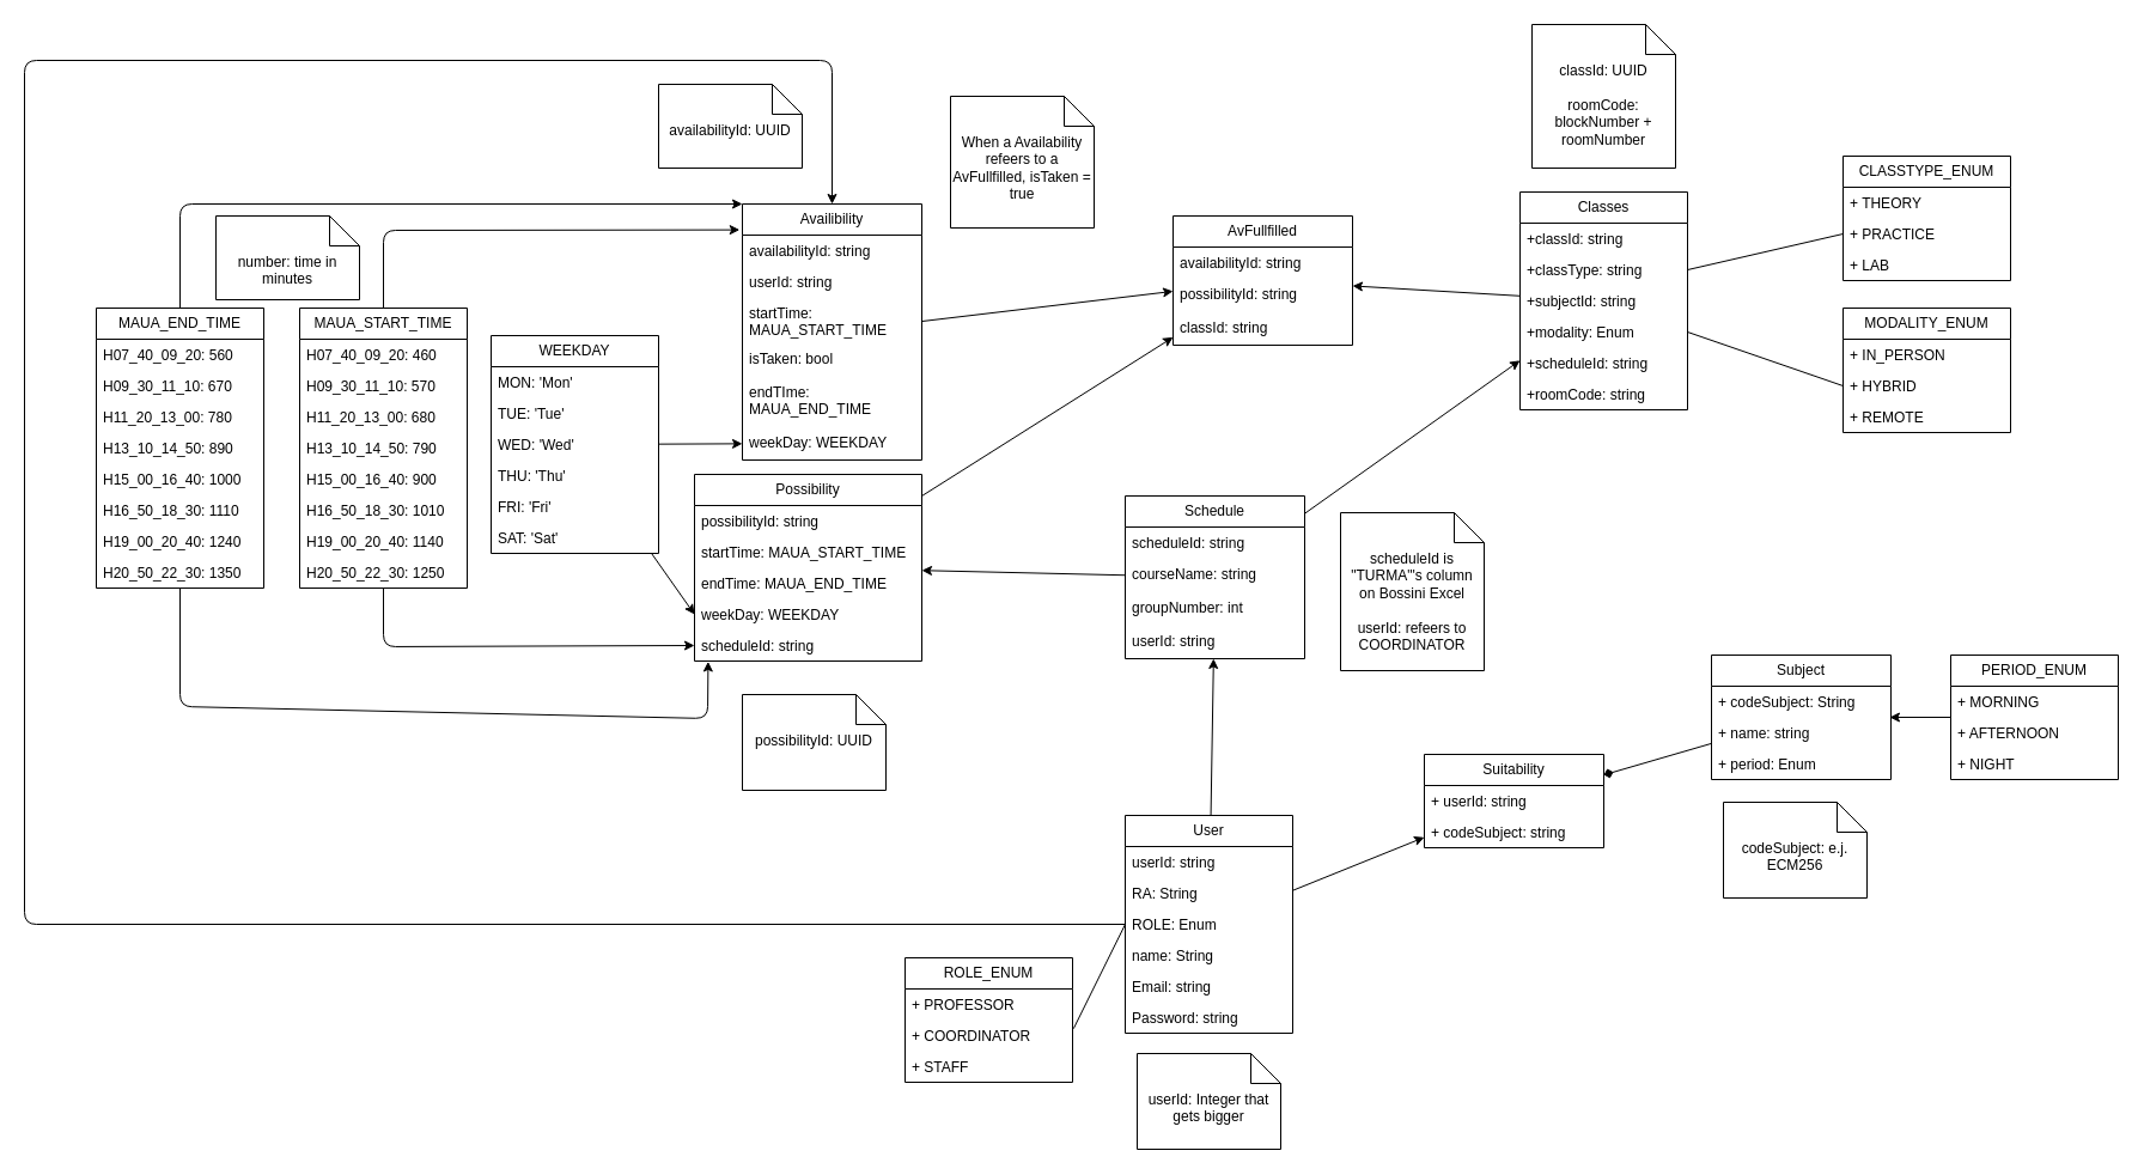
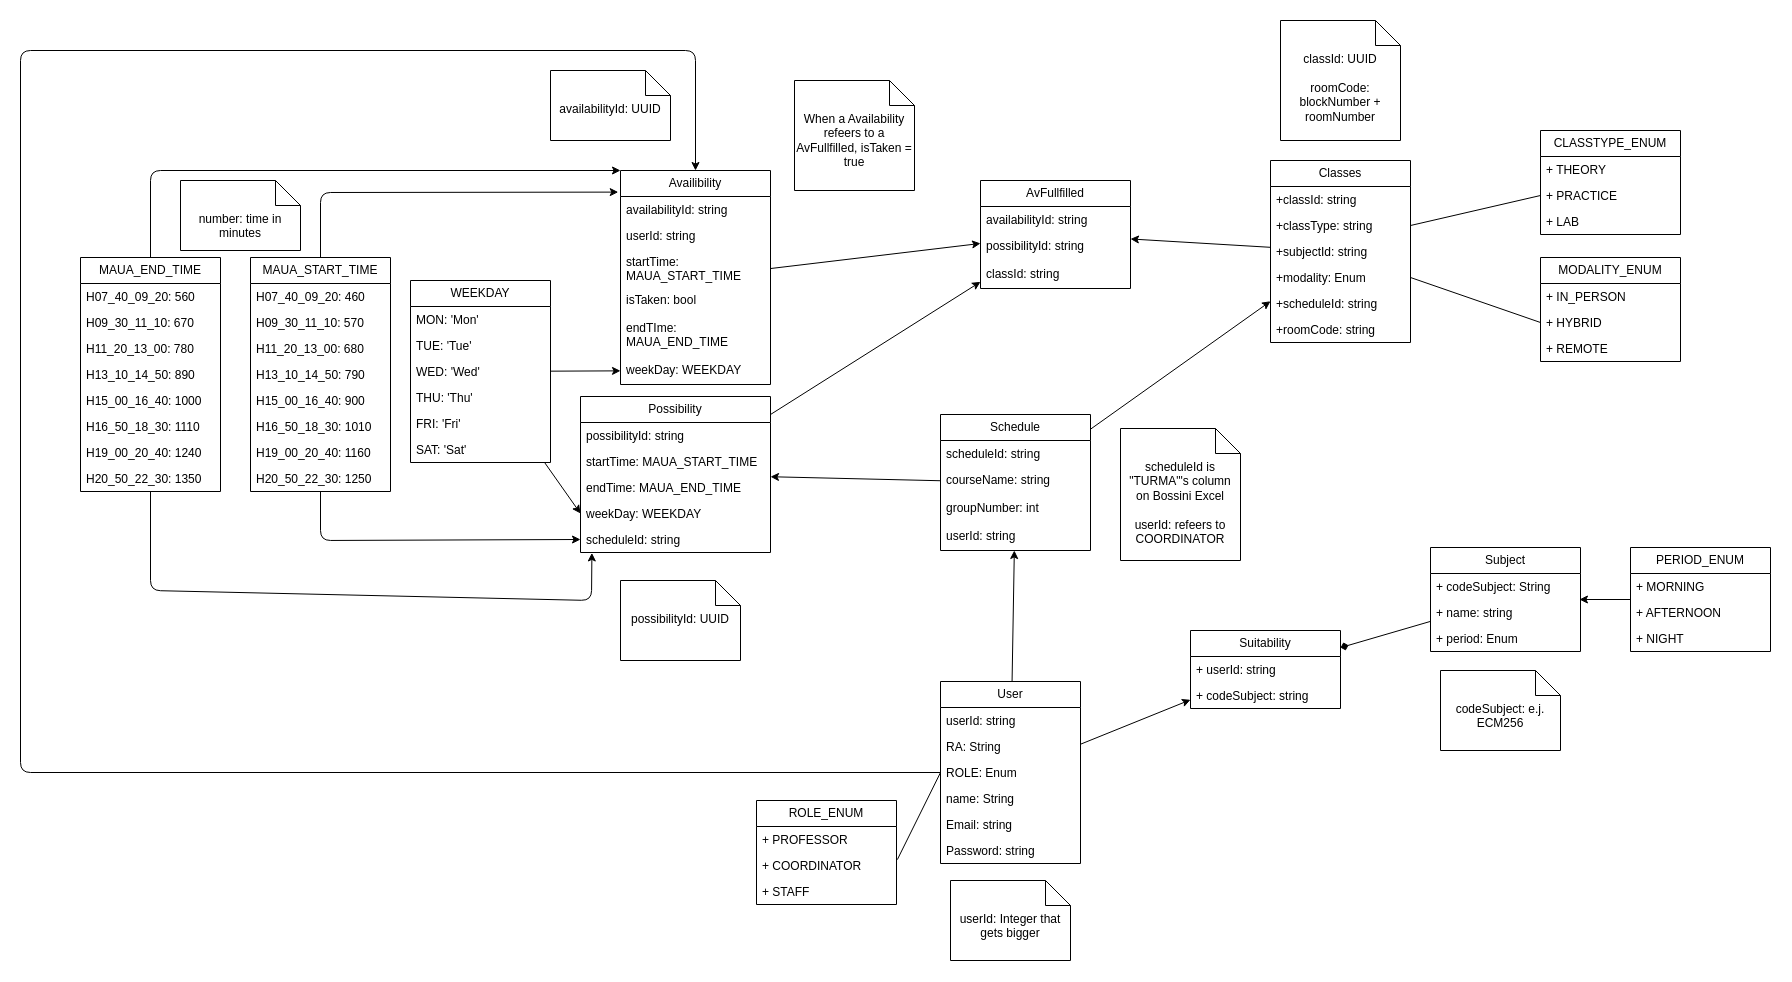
- <mxCell id="98" value="H19_00_20_40: 1140" style="text;strokeColor=none;fillColor=none;align=left;verticalAlign=top;spacingLeft=4;spacingRight=4;overflow=hidden;rotatable=0;points=[[0,0.5],[1,0.5]];portConstraint=eastwest;whiteSpace=wrap;html=1;" vertex="1" parent="91"><mxGeometry y="182" width="140" height="26" as="geometry" /></mxCell>
+ <mxCell id="98" value="H19_00_20_40: 1160" style="text;strokeColor=none;fillColor=none;align=left;verticalAlign=top;spacingLeft=4;spacingRight=4;overflow=hidden;rotatable=0;points=[[0,0.5],[1,0.5]];portConstraint=eastwest;whiteSpace=wrap;html=1;" vertex="1" parent="91"><mxGeometry y="182" width="140" height="26" as="geometry" /></mxCell>
